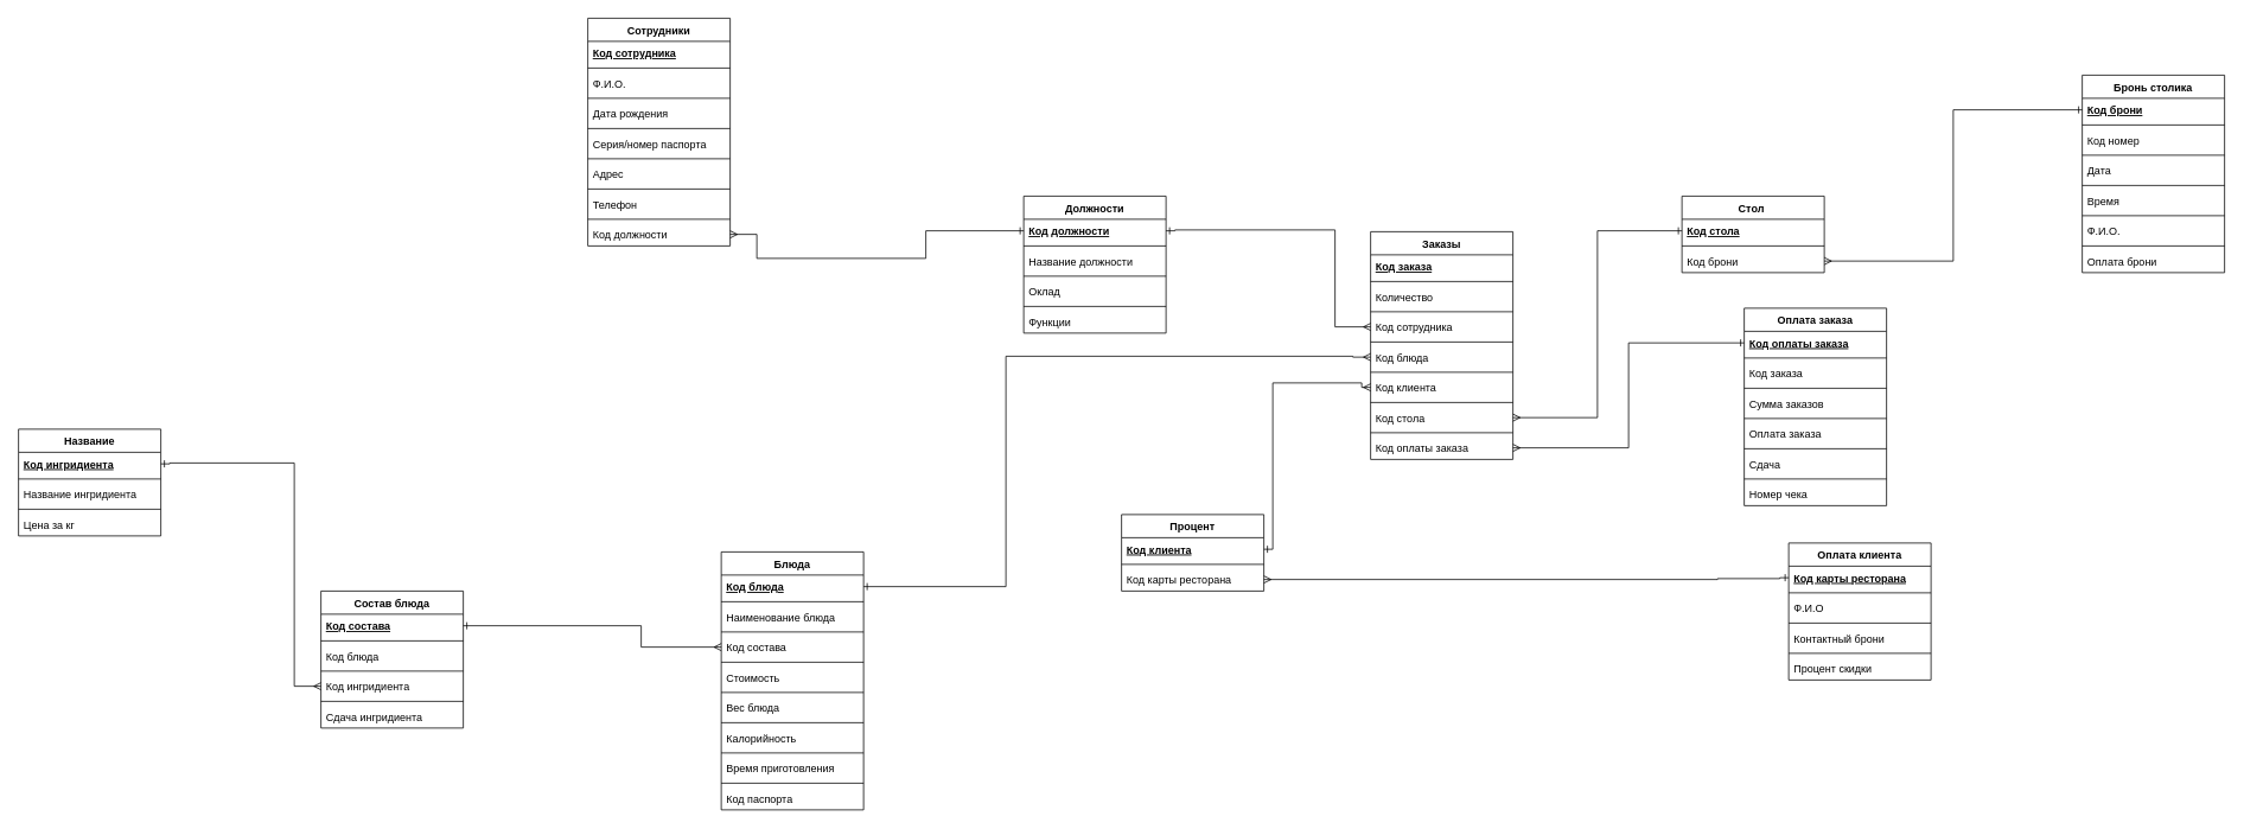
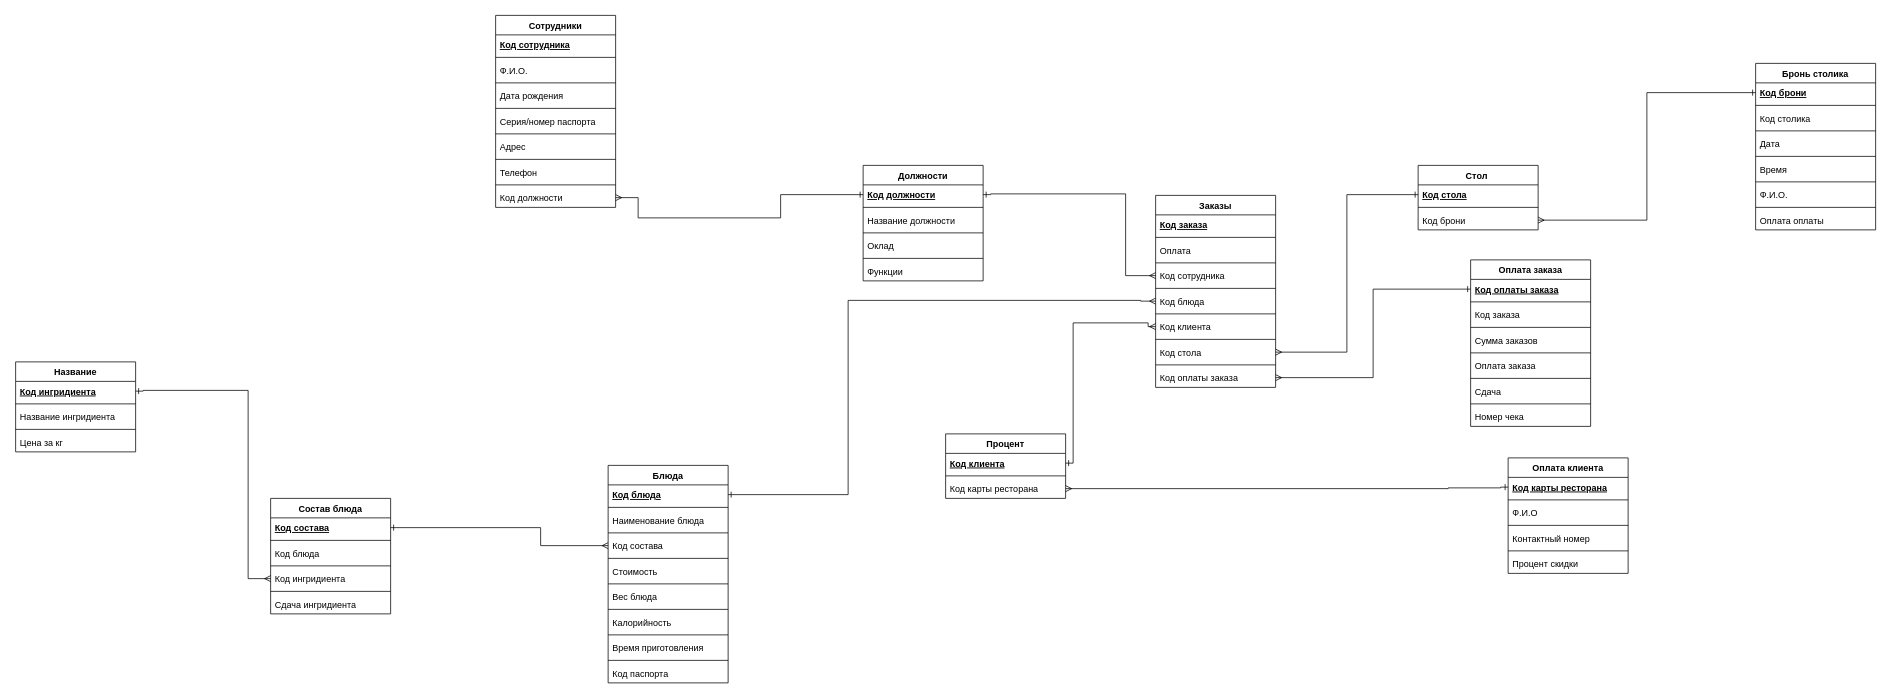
- <mxCell id="57" value="Код номер" style="text;strokeColor=none;fillColor=none;align=left;verticalAlign=top;spacingLeft=4;spacingRight=4;overflow=hidden;rotatable=0;points=[[0,0.5],[1,0.5]];portConstraint=eastwest;" parent="54" vertex="1"><mxGeometry y="60" width="160" height="26" as="geometry" /></mxCell>
+ <mxCell id="57" value="Код столика" style="text;strokeColor=none;fillColor=none;align=left;verticalAlign=top;spacingLeft=4;spacingRight=4;overflow=hidden;rotatable=0;points=[[0,0.5],[1,0.5]];portConstraint=eastwest;" parent="54" vertex="1"><mxGeometry y="60" width="160" height="26" as="geometry" /></mxCell>
- <mxCell id="65" value="Оплата брони" style="text;strokeColor=none;fillColor=none;align=left;verticalAlign=top;spacingLeft=4;spacingRight=4;overflow=hidden;rotatable=0;points=[[0,0.5],[1,0.5]];portConstraint=eastwest;" parent="54" vertex="1"><mxGeometry y="196" width="160" height="26" as="geometry" /></mxCell>
+ <mxCell id="65" value="Оплата оплаты" style="text;strokeColor=none;fillColor=none;align=left;verticalAlign=top;spacingLeft=4;spacingRight=4;overflow=hidden;rotatable=0;points=[[0,0.5],[1,0.5]];portConstraint=eastwest;" parent="54" vertex="1"><mxGeometry y="196" width="160" height="26" as="geometry" /></mxCell>
- <mxCell id="19" value="Количество" style="text;strokeColor=none;fillColor=none;align=left;verticalAlign=top;spacingLeft=4;spacingRight=4;overflow=hidden;rotatable=0;points=[[0,0.5],[1,0.5]];portConstraint=eastwest;" parent="16" vertex="1"><mxGeometry y="60" width="160" height="26" as="geometry" /></mxCell>
+ <mxCell id="19" value="Оплата" style="text;strokeColor=none;fillColor=none;align=left;verticalAlign=top;spacingLeft=4;spacingRight=4;overflow=hidden;rotatable=0;points=[[0,0.5],[1,0.5]];portConstraint=eastwest;" parent="16" vertex="1"><mxGeometry y="60" width="160" height="26" as="geometry" /></mxCell>
- <mxCell id="87" value="Контактный брони" style="text;strokeColor=none;fillColor=none;align=left;verticalAlign=top;spacingLeft=4;spacingRight=4;overflow=hidden;rotatable=0;points=[[0,0.5],[1,0.5]];portConstraint=eastwest;" parent="82" vertex="1"><mxGeometry y="94" width="160" height="26" as="geometry" /></mxCell>
+ <mxCell id="87" value="Контактный номер" style="text;strokeColor=none;fillColor=none;align=left;verticalAlign=top;spacingLeft=4;spacingRight=4;overflow=hidden;rotatable=0;points=[[0,0.5],[1,0.5]];portConstraint=eastwest;" parent="82" vertex="1"><mxGeometry y="94" width="160" height="26" as="geometry" /></mxCell>
